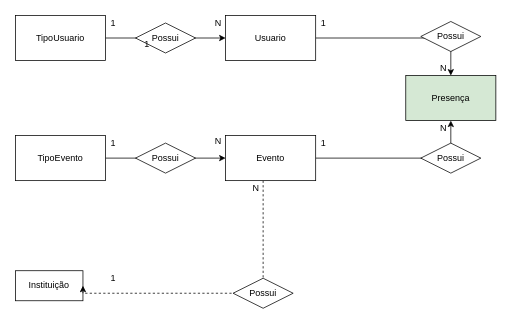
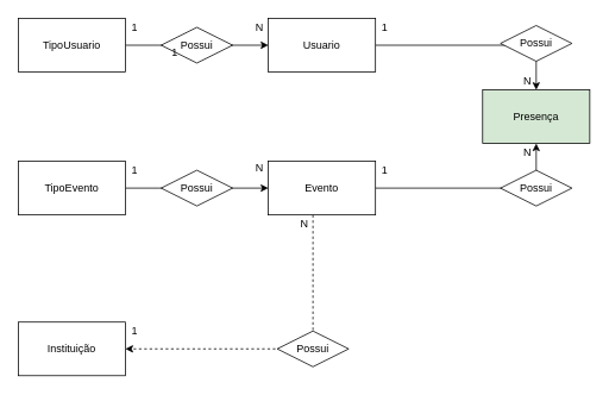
- <mxCell id="6" value="Instituição" style="rounded=0;whiteSpace=wrap;html=1;" vertex="1" parent="1"><mxGeometry x="20" y="360" width="90" height="40" as="geometry" /></mxCell>
+ <mxCell id="6" value="Instituição" style="rounded=0;whiteSpace=wrap;html=1;" vertex="1" parent="1"><mxGeometry x="20" y="360" width="120" height="60" as="geometry" /></mxCell>
